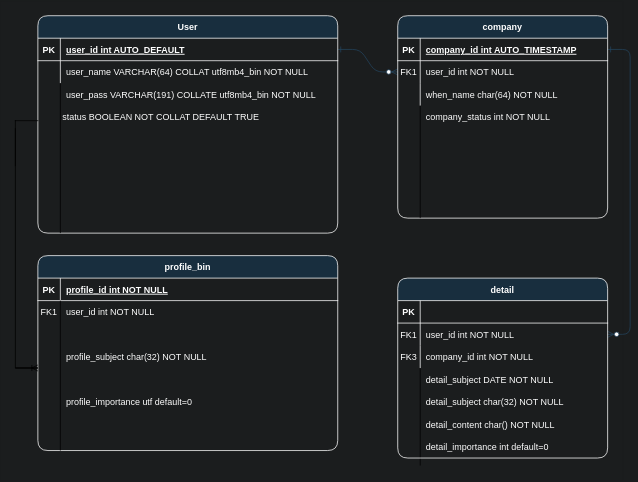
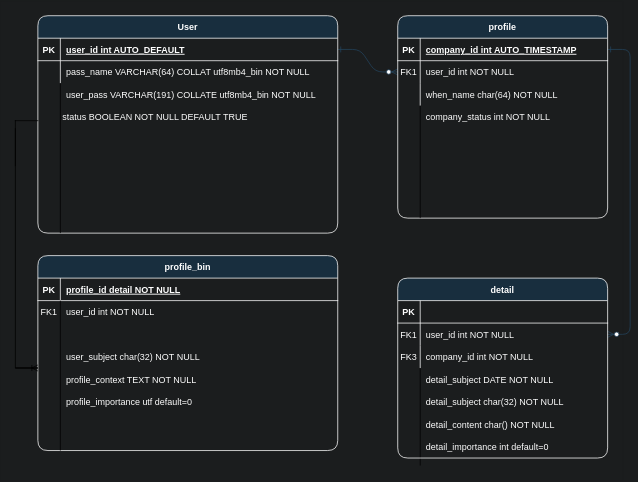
- <mxCell id="4" value="company" style="shape=table;startSize=30;container=1;collapsible=1;childLayout=tableLayout;fixedRows=1;rowLines=0;fontStyle=1;align=center;resizeLast=1;rounded=1;labelBackgroundColor=none;fillColor=#182E3E;strokeColor=#FFFFFF;fontColor=#FFFFFF;" parent="1" vertex="1"><mxGeometry x="530" y="20" width="280" height="270" as="geometry" /></mxCell>
+ <mxCell id="4" value="profile" style="shape=table;startSize=30;container=1;collapsible=1;childLayout=tableLayout;fixedRows=1;rowLines=0;fontStyle=1;align=center;resizeLast=1;rounded=1;labelBackgroundColor=none;fillColor=#182E3E;strokeColor=#FFFFFF;fontColor=#FFFFFF;" parent="1" vertex="1"><mxGeometry x="530" y="20" width="280" height="270" as="geometry" /></mxCell>
- <mxCell id="20" value="user_name VARCHAR(64) COLLAT utf8mb4_bin NOT NULL" style="shape=partialRectangle;overflow=hidden;connectable=0;fillColor=none;top=0;left=0;bottom=0;right=0;align=left;spacingLeft=6;rounded=1;labelBackgroundColor=none;strokeColor=#FFFFFF;fontColor=#FFFFFF;" parent="18" vertex="1"><mxGeometry x="30.0" width="370.0" height="30" as="geometry"><mxRectangle width="370.0" height="30" as="alternateBounds" /></mxGeometry></mxCell>
+ <mxCell id="20" value="pass_name VARCHAR(64) COLLAT utf8mb4_bin NOT NULL" style="shape=partialRectangle;overflow=hidden;connectable=0;fillColor=none;top=0;left=0;bottom=0;right=0;align=left;spacingLeft=6;rounded=1;labelBackgroundColor=none;strokeColor=#FFFFFF;fontColor=#FFFFFF;" parent="18" vertex="1"><mxGeometry x="30.0" width="370.0" height="30" as="geometry"><mxRectangle width="370.0" height="30" as="alternateBounds" /></mxGeometry></mxCell>
- <mxCell id="28" value="status BOOLEAN NOT COLLAT DEFAULT TRUE" style="shape=partialRectangle;overflow=hidden;connectable=0;fillColor=none;top=0;left=0;bottom=0;right=0;align=left;spacingLeft=6;labelBackgroundColor=none;rounded=1;strokeColor=#FFFFFF;fontColor=#FFFFFF;" parent="1" vertex="1"><mxGeometry x="75" y="140" width="370" height="30" as="geometry"><mxRectangle width="220.0" height="30" as="alternateBounds" /></mxGeometry></mxCell>
+ <mxCell id="28" value="status BOOLEAN NOT NULL DEFAULT TRUE" style="shape=partialRectangle;overflow=hidden;connectable=0;fillColor=none;top=0;left=0;bottom=0;right=0;align=left;spacingLeft=6;labelBackgroundColor=none;rounded=1;strokeColor=#FFFFFF;fontColor=#FFFFFF;" parent="1" vertex="1"><mxGeometry x="75" y="140" width="370" height="30" as="geometry"><mxRectangle width="220.0" height="30" as="alternateBounds" /></mxGeometry></mxCell>
- <mxCell id="27" value="profile_id int NOT NULL " style="shape=partialRectangle;overflow=hidden;connectable=0;fillColor=none;top=0;left=0;bottom=0;right=0;align=left;spacingLeft=6;fontStyle=5;rounded=1;labelBackgroundColor=none;strokeColor=#FFFFFF;fontColor=#FFFFFF;" parent="25" vertex="1"><mxGeometry x="30.0" width="370.0" height="30" as="geometry"><mxRectangle width="370.0" height="30" as="alternateBounds" /></mxGeometry></mxCell>
+ <mxCell id="27" value="profile_id detail NOT NULL " style="shape=partialRectangle;overflow=hidden;connectable=0;fillColor=none;top=0;left=0;bottom=0;right=0;align=left;spacingLeft=6;fontStyle=5;rounded=1;labelBackgroundColor=none;strokeColor=#FFFFFF;fontColor=#FFFFFF;" parent="25" vertex="1"><mxGeometry x="30.0" width="370.0" height="30" as="geometry"><mxRectangle width="370.0" height="30" as="alternateBounds" /></mxGeometry></mxCell>
- <mxCell id="38" value="profile_subject char(32) NOT NULL" style="shape=partialRectangle;overflow=hidden;connectable=0;fillColor=none;top=0;left=0;bottom=0;right=0;align=left;spacingLeft=6;rounded=1;labelBackgroundColor=none;strokeColor=#FFFFFF;fontColor=#FFFFFF;" parent="1" vertex="1"><mxGeometry x="80" y="460" width="370" height="30" as="geometry"><mxRectangle width="250" height="30" as="alternateBounds" /></mxGeometry></mxCell>
+ <mxCell id="38" value="user_subject char(32) NOT NULL" style="shape=partialRectangle;overflow=hidden;connectable=0;fillColor=none;top=0;left=0;bottom=0;right=0;align=left;spacingLeft=6;rounded=1;labelBackgroundColor=none;strokeColor=#FFFFFF;fontColor=#FFFFFF;" parent="1" vertex="1"><mxGeometry x="80" y="460" width="370" height="30" as="geometry"><mxRectangle width="250" height="30" as="alternateBounds" /></mxGeometry></mxCell>
+ <mxCell id="39" value="profile_context TEXT NOT NULL" style="shape=partialRectangle;overflow=hidden;connectable=0;fillColor=none;top=0;left=0;bottom=0;right=0;align=left;spacingLeft=6;rounded=1;labelBackgroundColor=none;strokeColor=#FFFFFF;fontColor=#FFFFFF;" parent="1" vertex="1"><mxGeometry x="80" y="490" width="370" height="30" as="geometry"><mxRectangle width="250" height="30" as="alternateBounds" /></mxGeometry></mxCell>
